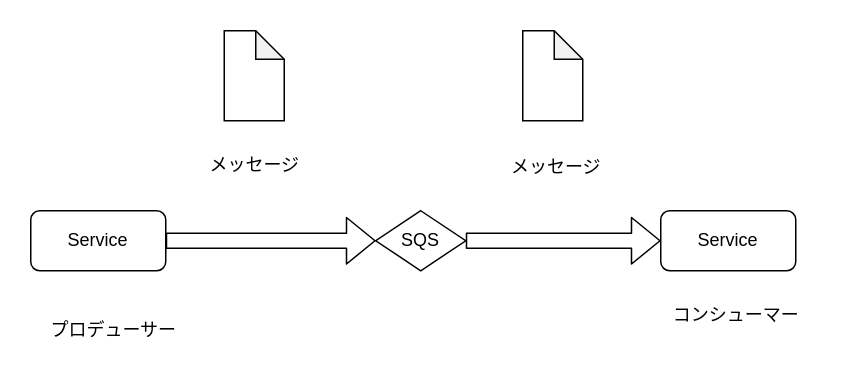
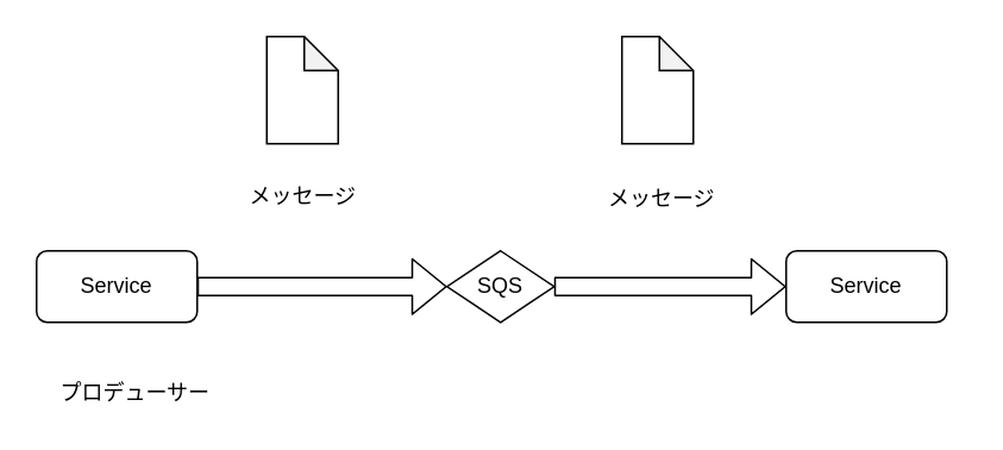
- <mxCell id="10" value="コンシューマー" style="text;html=1;resizable=0;autosize=1;align=center;verticalAlign=middle;points=[];fillColor=none;strokeColor=none;rounded=0;" vertex="1" parent="1"><mxGeometry x="440" y="200" width="100" height="20" as="geometry" /></mxCell>
